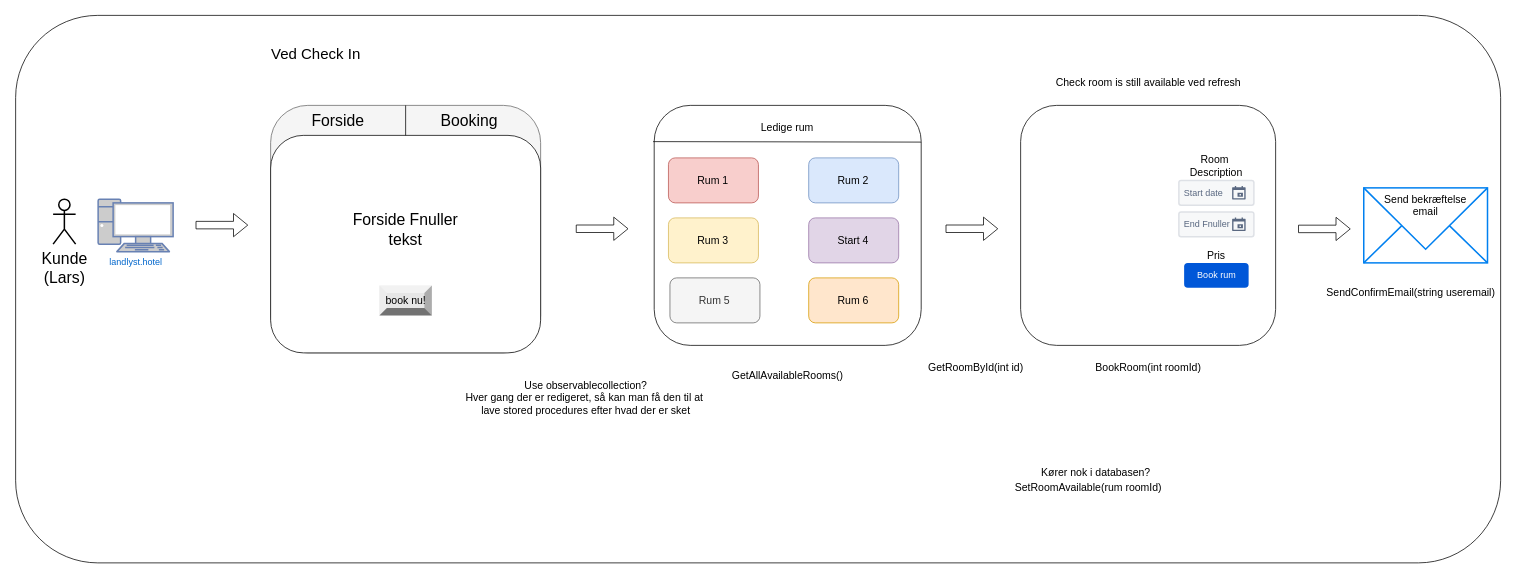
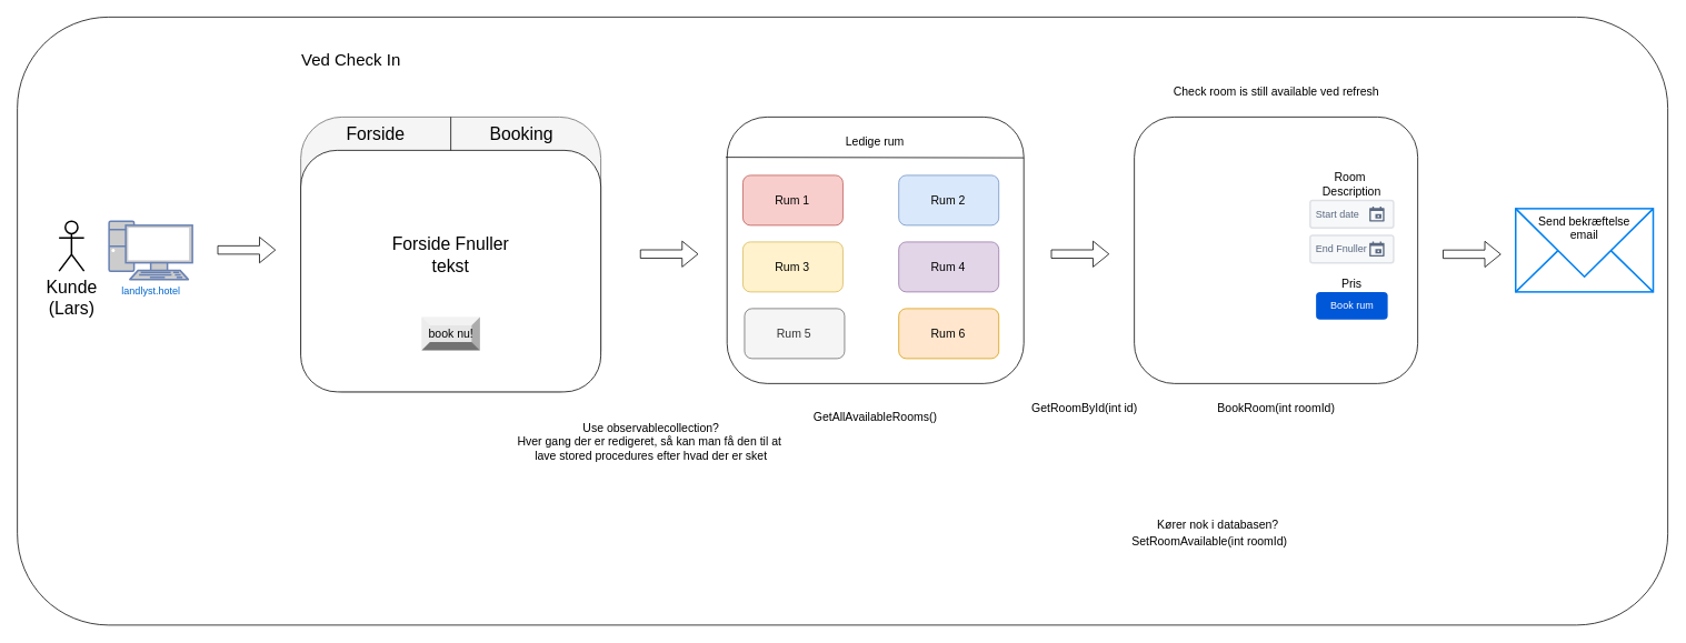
- <mxCell id="21" value="&lt;span&gt;Start 4&lt;/span&gt;" style="rounded=1;whiteSpace=wrap;html=1;strokeWidth=1;fontSize=14;fillColor=#e1d5e7;strokeColor=#9673a6;" vertex="1" parent="1"><mxGeometry x="1077.42" y="290" width="120" height="60" as="geometry" /></mxCell>
+ <mxCell id="21" value="&lt;span&gt;Rum 4&lt;/span&gt;" style="rounded=1;whiteSpace=wrap;html=1;strokeWidth=1;fontSize=14;fillColor=#e1d5e7;strokeColor=#9673a6;" vertex="1" parent="1"><mxGeometry x="1077.42" y="290" width="120" height="60" as="geometry" /></mxCell>
- <mxCell id="37" value="SendConfirmEmail(string useremail)" style="text;html=1;align=center;verticalAlign=middle;resizable=0;points=[];autosize=1;fontSize=14;" vertex="1" parent="1"><mxGeometry x="1760" y="380" width="240" height="20" as="geometry" /></mxCell>
- <mxCell id="41" value="SetRoomAvailable(rum roomId)" style="text;html=1;align=center;verticalAlign=middle;resizable=0;points=[];autosize=1;fontSize=14;" vertex="1" parent="1"><mxGeometry x="1350" y="640" width="200" height="20" as="geometry" /></mxCell>
+ <mxCell id="41" value="SetRoomAvailable(int roomId)" style="text;html=1;align=center;verticalAlign=middle;resizable=0;points=[];autosize=1;fontSize=14;" vertex="1" parent="1"><mxGeometry x="1350" y="640" width="200" height="20" as="geometry" /></mxCell>
